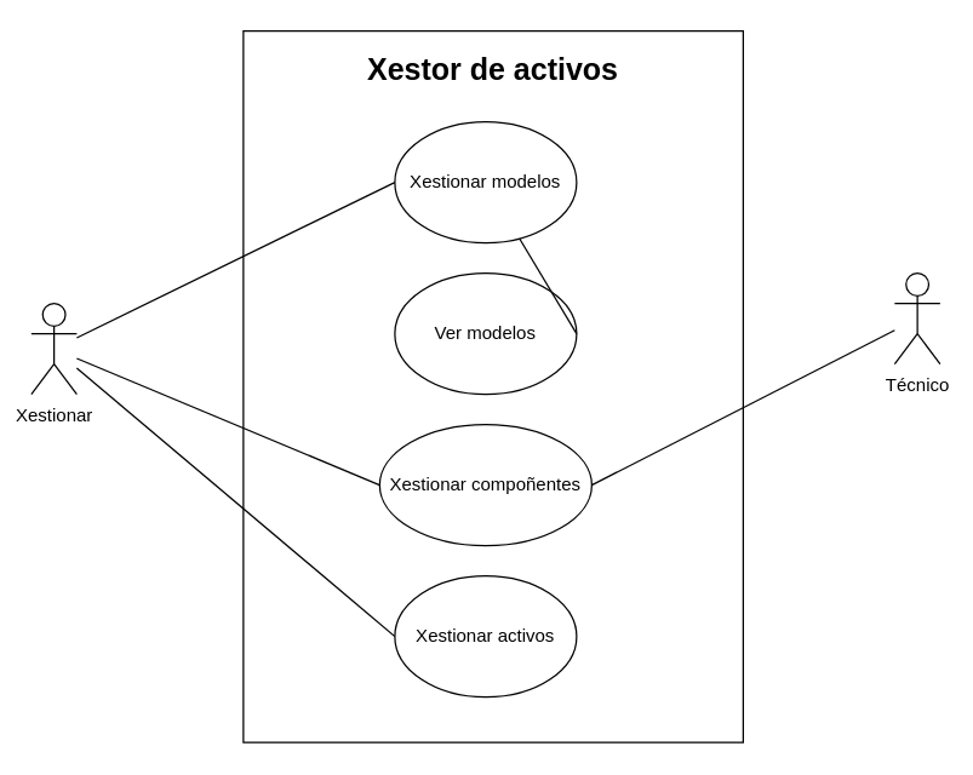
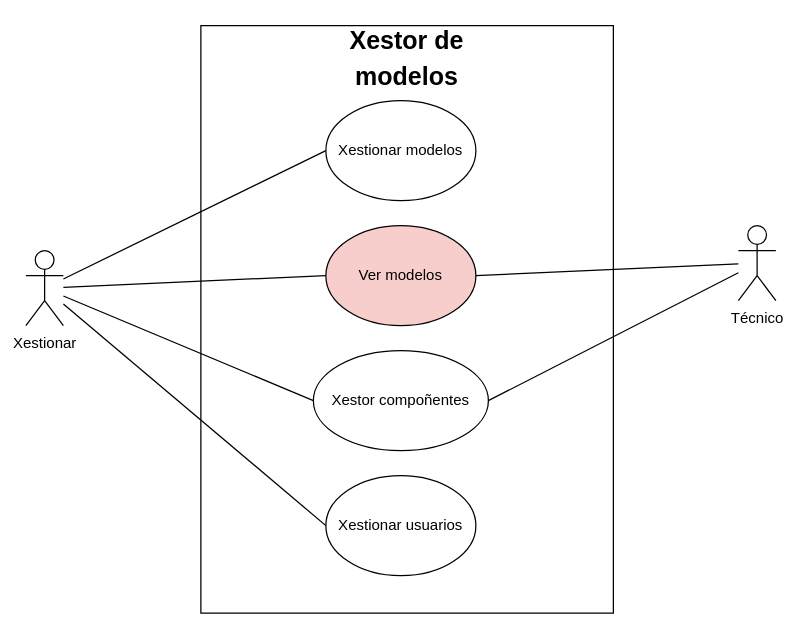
- <mxCell id="5" value="&lt;h1&gt;&lt;font style=&quot;font-size: 20px;&quot;&gt;Xestor de activos&lt;/font&gt;&lt;/h1&gt;" style="text;html=1;align=center;verticalAlign=middle;whiteSpace=wrap;rounded=0;" vertex="1" parent="1"><mxGeometry x="235" y="30" width="180" height="30" as="geometry" /></mxCell>
+ <mxCell id="5" value="&lt;h1&gt;&lt;font style=&quot;font-size: 20px;&quot;&gt;Xestor de modelos&lt;/font&gt;&lt;/h1&gt;" style="text;html=1;align=center;verticalAlign=middle;whiteSpace=wrap;rounded=0;" vertex="1" parent="1"><mxGeometry x="235" y="30" width="180" height="30" as="geometry" /></mxCell>
- <mxCell id="14" value="" style="endArrow=none;html=1;rounded=0;exitX=1;exitY=0.5;exitDx=0;exitDy=0;" edge="1" parent="1" source="7" target="6"><mxGeometry width="50" height="50" relative="1" as="geometry"><mxPoint x="500" y="320" as="sourcePoint" /><mxPoint x="550" y="270" as="targetPoint" /></mxGeometry></mxCell>
+ <mxCell id="14" value="" style="endArrow=none;html=1;rounded=0;exitX=1;exitY=0.5;exitDx=0;exitDy=0;" edge="1" parent="1" source="7" target="4"><mxGeometry width="50" height="50" relative="1" as="geometry"><mxPoint x="500" y="320" as="sourcePoint" /><mxPoint x="550" y="270" as="targetPoint" /></mxGeometry></mxCell>
- <mxCell id="7" value="Ver modelos" style="ellipse;whiteSpace=wrap;html=1;" vertex="1" parent="1"><mxGeometry x="260" y="180" width="120" height="80" as="geometry" /></mxCell>
+ <mxCell id="7" value="Ver modelos" style="ellipse;whiteSpace=wrap;html=1;fillColor=#f8cecc;" vertex="1" parent="1"><mxGeometry x="260" y="180" width="120" height="80" as="geometry" /></mxCell>
+ <mxCell id="11" value="" style="endArrow=none;html=1;rounded=0;entryX=0;entryY=0.5;entryDx=0;entryDy=0;" edge="1" parent="1" source="3" target="7"><mxGeometry width="50" height="50" relative="1" as="geometry"><mxPoint x="60" y="230" as="sourcePoint" /><mxPoint x="310" y="350" as="targetPoint" /></mxGeometry></mxCell>
- <mxCell id="8" value="Xestionar compoñentes" style="ellipse;whiteSpace=wrap;html=1;" vertex="1" parent="1"><mxGeometry x="250" y="280" width="140" height="80" as="geometry" /></mxCell>
+ <mxCell id="8" value="Xestor compoñentes" style="ellipse;whiteSpace=wrap;html=1;" vertex="1" parent="1"><mxGeometry x="250" y="280" width="140" height="80" as="geometry" /></mxCell>
- <mxCell id="9" value="Xestionar activos" style="ellipse;whiteSpace=wrap;html=1;" vertex="1" parent="1"><mxGeometry x="260" y="380" width="120" height="80" as="geometry" /></mxCell>
+ <mxCell id="9" value="Xestionar usuarios" style="ellipse;whiteSpace=wrap;html=1;" vertex="1" parent="1"><mxGeometry x="260" y="380" width="120" height="80" as="geometry" /></mxCell>
